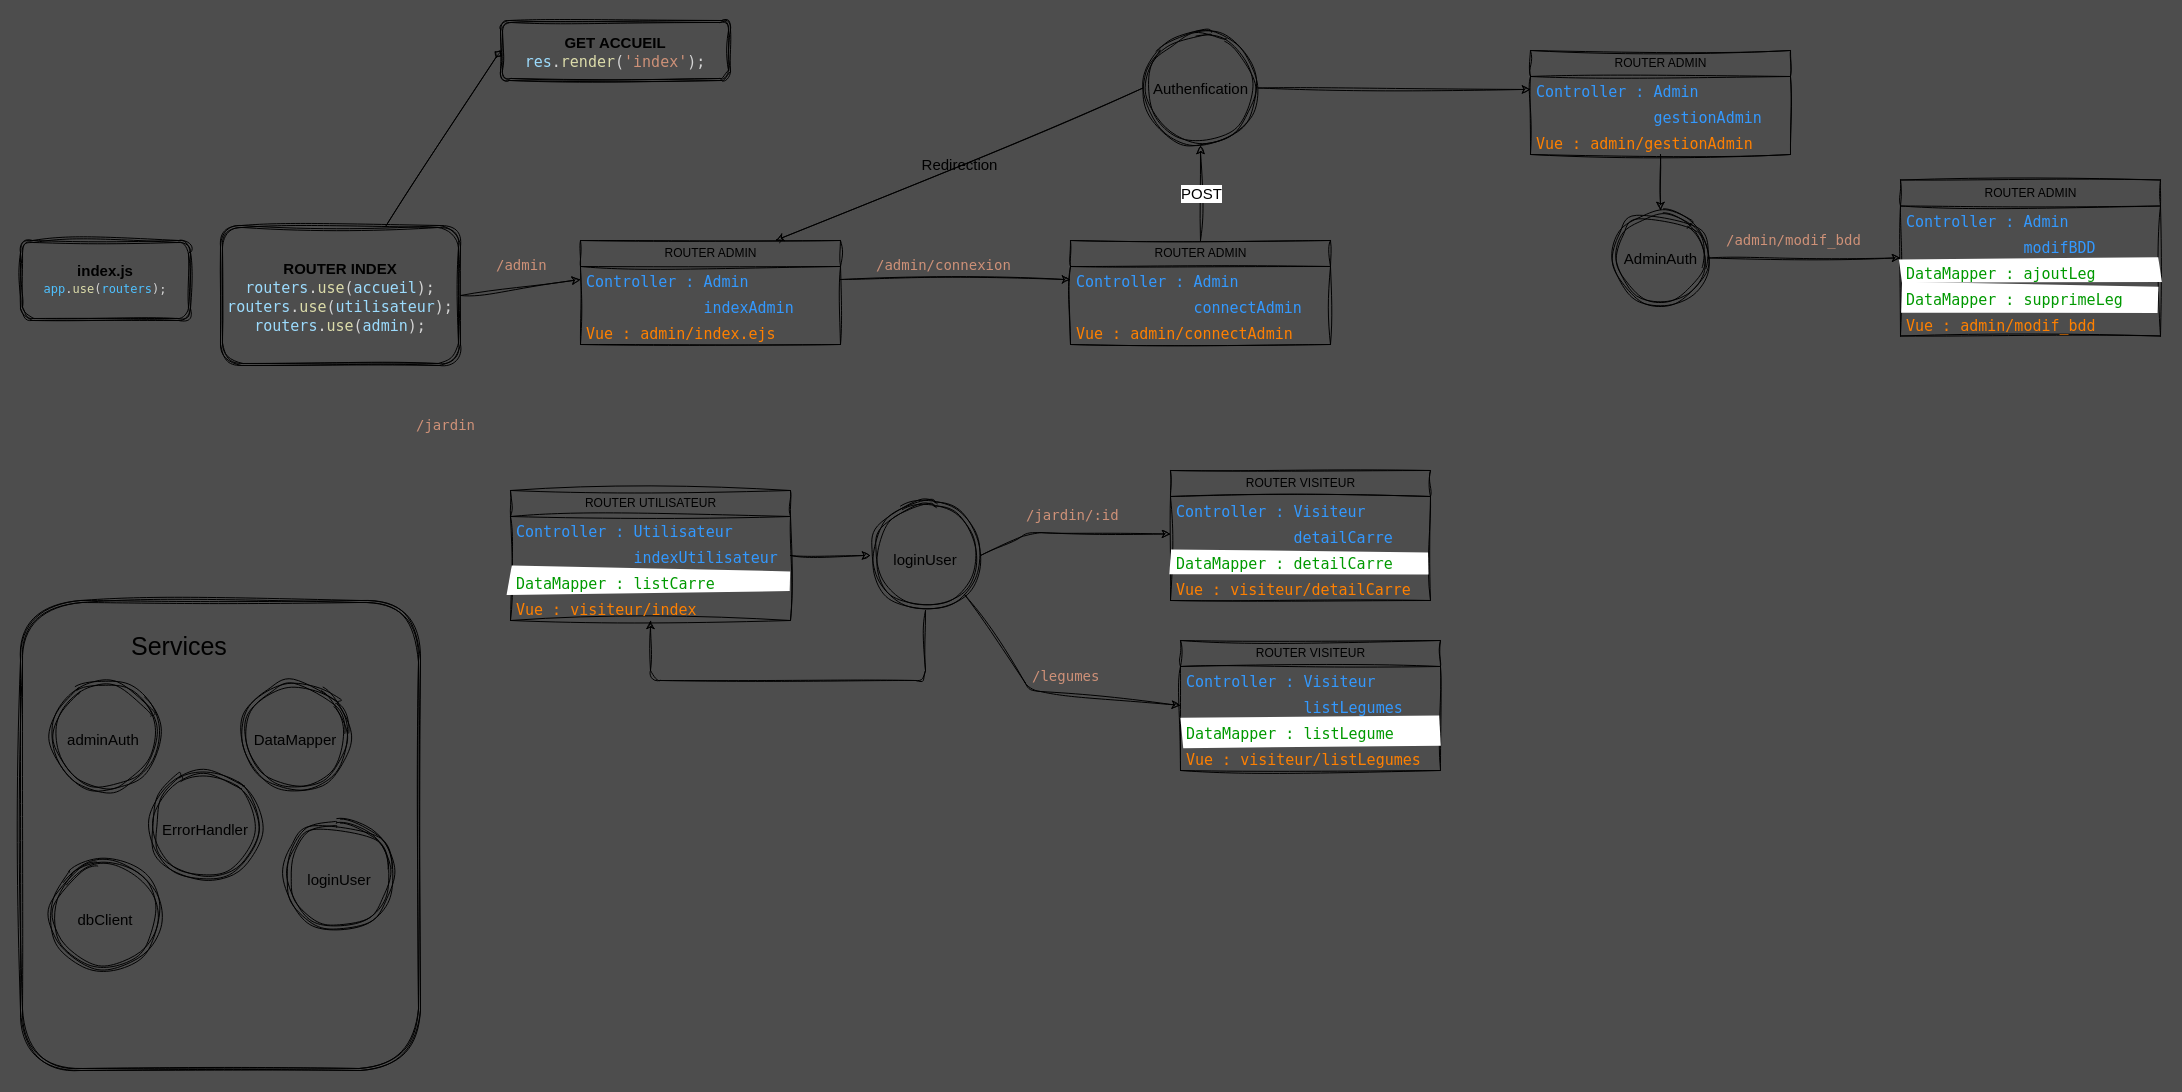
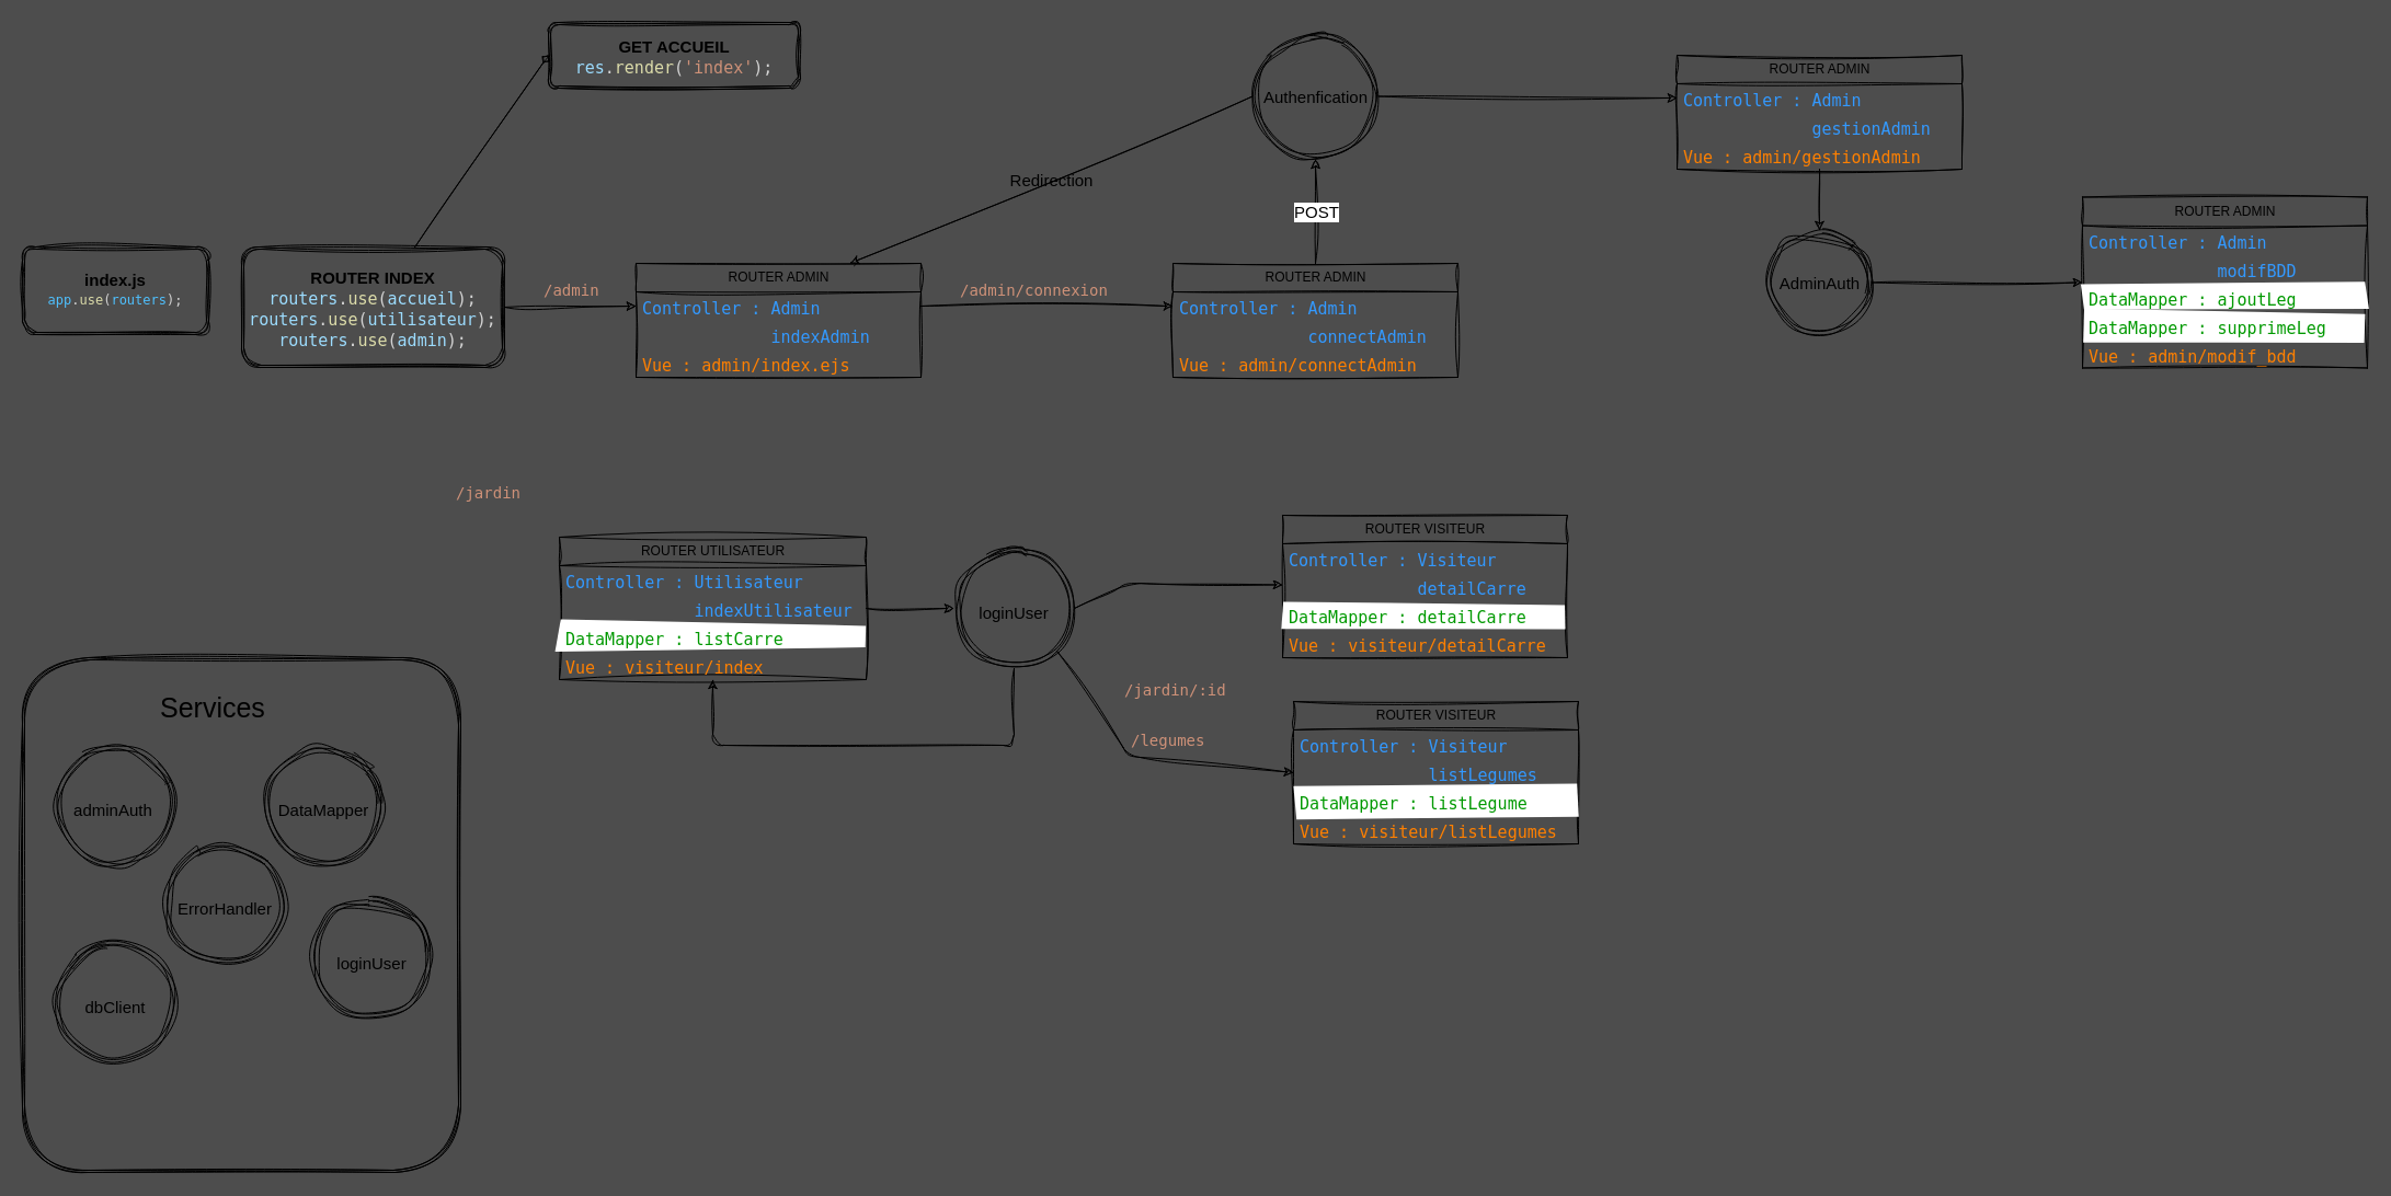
- <mxCell id="61" value="&lt;div style=&quot;color: rgb(212, 212, 212); font-family: &amp;quot;Droid Sans Mono&amp;quot;, &amp;quot;monospace&amp;quot;, monospace; font-size: 14px; line-height: 19px;&quot;&gt;&lt;span style=&quot;color: #ce9178;&quot;&gt;/admin/modif_bdd&lt;/span&gt;&lt;/div&gt;" style="text;strokeColor=none;fillColor=none;align=left;verticalAlign=middle;spacingLeft=4;spacingRight=4;overflow=hidden;points=[[0,0.5],[1,0.5]];portConstraint=eastwest;rotatable=0;whiteSpace=wrap;html=1;rounded=0;shadow=0;sketch=1;fontSize=15;fontColor=#F0F0F0;curveFitting=1;jiggle=2;labelBackgroundColor=none;" parent="1" vertex="1"><mxGeometry x="1720" y="225" width="180" height="30" as="geometry" /></mxCell>
- <mxCell id="2" value="&lt;font size=&quot;1&quot; style=&quot;&quot;&gt;&lt;b style=&quot;font-size: 15px;&quot;&gt;index.js&lt;/b&gt;&lt;/font&gt;&lt;br&gt;&lt;div style=&quot;color: rgb(212, 212, 212); font-family: &amp;quot;Droid Sans Mono&amp;quot;, &amp;quot;monospace&amp;quot;, monospace; line-height: 19px;&quot;&gt;&lt;span style=&quot;color: #4fc1ff;&quot;&gt;app&lt;/span&gt;.&lt;span style=&quot;color: #dcdcaa;&quot;&gt;use&lt;/span&gt;(&lt;span style=&quot;color: #4fc1ff;&quot;&gt;routers&lt;/span&gt;);&lt;/div&gt;" style="shape=ext;double=1;rounded=1;whiteSpace=wrap;html=1;sketch=1;curveFitting=1;jiggle=2;fillColor=none;labelBackgroundColor=none;" parent="1" vertex="1"><mxGeometry x="20" y="240" width="170" height="80" as="geometry" /></mxCell>
+ <mxCell id="2" value="&lt;font size=&quot;1&quot; style=&quot;&quot;&gt;&lt;b style=&quot;font-size: 15px;&quot;&gt;index.js&lt;/b&gt;&lt;/font&gt;&lt;br&gt;&lt;div style=&quot;color: rgb(212, 212, 212); font-family: &amp;quot;Droid Sans Mono&amp;quot;, &amp;quot;monospace&amp;quot;, monospace; line-height: 19px;&quot;&gt;&lt;span style=&quot;color: #4fc1ff;&quot;&gt;app&lt;/span&gt;.&lt;span style=&quot;color: #dcdcaa;&quot;&gt;use&lt;/span&gt;(&lt;span style=&quot;color: #4fc1ff;&quot;&gt;routers&lt;/span&gt;);&lt;/div&gt;" style="shape=ext;double=1;rounded=1;whiteSpace=wrap;html=1;sketch=1;curveFitting=1;jiggle=2;fillColor=none;labelBackgroundColor=none;" parent="1" vertex="1"><mxGeometry x="20" y="225" width="170" height="80" as="geometry" /></mxCell>
- <mxCell id="4" value="&lt;b style=&quot;font-size: 15px;&quot;&gt;&lt;font style=&quot;font-size: 15px;&quot;&gt;ROUTER INDEX&lt;br&gt;&lt;/font&gt;&lt;/b&gt;&lt;div style=&quot;color: rgb(212, 212, 212); font-family: &amp;quot;Droid Sans Mono&amp;quot;, &amp;quot;monospace&amp;quot;, monospace; line-height: 19px; font-size: 15px;&quot;&gt;&lt;div style=&quot;&quot;&gt;&lt;font style=&quot;font-size: 15px;&quot;&gt;&lt;span style=&quot;color: #9cdcfe;&quot;&gt;routers&lt;/span&gt;.&lt;span style=&quot;color: #dcdcaa;&quot;&gt;use&lt;/span&gt;(&lt;span style=&quot;color: #9cdcfe;&quot;&gt;accueil&lt;/span&gt;);&lt;/font&gt;&lt;/div&gt;&lt;div style=&quot;&quot;&gt;&lt;font style=&quot;font-size: 15px;&quot;&gt;&lt;span style=&quot;color: #9cdcfe;&quot;&gt;routers&lt;/span&gt;.&lt;span style=&quot;color: #dcdcaa;&quot;&gt;use&lt;/span&gt;(&lt;span style=&quot;color: #9cdcfe;&quot;&gt;utilisateur&lt;/span&gt;);&lt;/font&gt;&lt;/div&gt;&lt;div style=&quot;&quot;&gt;&lt;font style=&quot;font-size: 15px;&quot;&gt;&lt;span style=&quot;color: rgb(156, 220, 254);&quot;&gt;routers&lt;/span&gt;.&lt;span style=&quot;color: rgb(220, 220, 170);&quot;&gt;use&lt;/span&gt;(&lt;span style=&quot;color: rgb(156, 220, 254);&quot;&gt;admin&lt;/span&gt;);&lt;/font&gt;&lt;/div&gt;&lt;/div&gt;" style="shape=ext;double=1;rounded=1;whiteSpace=wrap;html=1;fontSize=20;sketch=1;curveFitting=1;jiggle=2;fillColor=none;labelBackgroundColor=none;" parent="1" vertex="1"><mxGeometry x="220" y="225" width="240" height="140" as="geometry" /></mxCell>
+ <mxCell id="4" value="&lt;b style=&quot;font-size: 15px;&quot;&gt;&lt;font style=&quot;font-size: 15px;&quot;&gt;ROUTER INDEX&lt;br&gt;&lt;/font&gt;&lt;/b&gt;&lt;div style=&quot;color: rgb(212, 212, 212); font-family: &amp;quot;Droid Sans Mono&amp;quot;, &amp;quot;monospace&amp;quot;, monospace; line-height: 19px; font-size: 15px;&quot;&gt;&lt;div style=&quot;&quot;&gt;&lt;font style=&quot;font-size: 15px;&quot;&gt;&lt;span style=&quot;color: #9cdcfe;&quot;&gt;routers&lt;/span&gt;.&lt;span style=&quot;color: #dcdcaa;&quot;&gt;use&lt;/span&gt;(&lt;span style=&quot;color: #9cdcfe;&quot;&gt;accueil&lt;/span&gt;);&lt;/font&gt;&lt;/div&gt;&lt;div style=&quot;&quot;&gt;&lt;font style=&quot;font-size: 15px;&quot;&gt;&lt;span style=&quot;color: #9cdcfe;&quot;&gt;routers&lt;/span&gt;.&lt;span style=&quot;color: #dcdcaa;&quot;&gt;use&lt;/span&gt;(&lt;span style=&quot;color: #9cdcfe;&quot;&gt;utilisateur&lt;/span&gt;);&lt;/font&gt;&lt;/div&gt;&lt;div style=&quot;&quot;&gt;&lt;font style=&quot;font-size: 15px;&quot;&gt;&lt;span style=&quot;color: rgb(156, 220, 254);&quot;&gt;routers&lt;/span&gt;.&lt;span style=&quot;color: rgb(220, 220, 170);&quot;&gt;use&lt;/span&gt;(&lt;span style=&quot;color: rgb(156, 220, 254);&quot;&gt;admin&lt;/span&gt;);&lt;/font&gt;&lt;/div&gt;&lt;/div&gt;" style="shape=ext;double=1;rounded=1;whiteSpace=wrap;html=1;fontSize=20;sketch=1;curveFitting=1;jiggle=2;fillColor=none;labelBackgroundColor=none;" parent="1" vertex="1"><mxGeometry x="220" y="225" width="240" height="110" as="geometry" /></mxCell>
- <mxCell id="19" value="&lt;div style=&quot;color: rgb(212, 212, 212); font-family: &amp;quot;Droid Sans Mono&amp;quot;, &amp;quot;monospace&amp;quot;, monospace; font-size: 14px; line-height: 19px;&quot;&gt;&lt;span style=&quot;color: #ce9178;&quot;&gt;/jardin&lt;/span&gt;&lt;/div&gt;" style="text;strokeColor=none;fillColor=none;align=left;verticalAlign=middle;spacingLeft=4;spacingRight=4;overflow=hidden;points=[[0,0.5],[1,0.5]];portConstraint=eastwest;rotatable=0;whiteSpace=wrap;html=1;rounded=0;shadow=0;sketch=1;fontSize=15;fontColor=#F0F0F0;curveFitting=1;jiggle=2;labelBackgroundColor=none;" parent="1" vertex="1"><mxGeometry x="410" y="410" width="110" height="30" as="geometry" /></mxCell>
+ <mxCell id="19" value="&lt;div style=&quot;color: rgb(212, 212, 212); font-family: &amp;quot;Droid Sans Mono&amp;quot;, &amp;quot;monospace&amp;quot;, monospace; font-size: 14px; line-height: 19px;&quot;&gt;&lt;span style=&quot;color: #ce9178;&quot;&gt;/jardin&lt;/span&gt;&lt;/div&gt;" style="text;strokeColor=none;fillColor=none;align=left;verticalAlign=middle;spacingLeft=4;spacingRight=4;overflow=hidden;points=[[0,0.5],[1,0.5]];portConstraint=eastwest;rotatable=0;whiteSpace=wrap;html=1;rounded=0;shadow=0;sketch=1;fontSize=15;fontColor=#F0F0F0;curveFitting=1;jiggle=2;labelBackgroundColor=none;" parent="1" vertex="1"><mxGeometry x="410" y="435" width="110" height="30" as="geometry" /></mxCell>
- <mxCell id="17" value="&lt;div style=&quot;color: rgb(212, 212, 212); font-family: &amp;quot;Droid Sans Mono&amp;quot;, &amp;quot;monospace&amp;quot;, monospace; font-size: 14px; line-height: 19px;&quot;&gt;&lt;span style=&quot;color: #ce9178;&quot;&gt;/jardin/:id&lt;/span&gt;&lt;/div&gt;" style="text;strokeColor=none;fillColor=none;align=left;verticalAlign=middle;spacingLeft=4;spacingRight=4;overflow=hidden;points=[[0,0.5],[1,0.5]];portConstraint=eastwest;rotatable=0;whiteSpace=wrap;html=1;rounded=0;shadow=0;sketch=1;fontSize=15;fontColor=#F0F0F0;curveFitting=1;jiggle=2;labelBackgroundColor=none;" parent="1" vertex="1"><mxGeometry x="1020" y="500" width="110" height="30" as="geometry" /></mxCell>
+ <mxCell id="17" value="&lt;div style=&quot;color: rgb(212, 212, 212); font-family: &amp;quot;Droid Sans Mono&amp;quot;, &amp;quot;monospace&amp;quot;, monospace; font-size: 14px; line-height: 19px;&quot;&gt;&lt;span style=&quot;color: #ce9178;&quot;&gt;/jardin/:id&lt;/span&gt;&lt;/div&gt;" style="text;strokeColor=none;fillColor=none;align=left;verticalAlign=middle;spacingLeft=4;spacingRight=4;overflow=hidden;points=[[0,0.5],[1,0.5]];portConstraint=eastwest;rotatable=0;whiteSpace=wrap;html=1;rounded=0;shadow=0;sketch=1;fontSize=15;fontColor=#F0F0F0;curveFitting=1;jiggle=2;labelBackgroundColor=none;" parent="1" vertex="1"><mxGeometry x="1020" y="615" width="110" height="30" as="geometry" /></mxCell>
- <mxCell id="14" value="&lt;font style=&quot;font-size: 25px;&quot;&gt;Services&lt;/font&gt;" style="text;strokeColor=none;fillColor=none;align=left;verticalAlign=middle;spacingLeft=4;spacingRight=4;overflow=hidden;points=[[0,0.5],[1,0.5]];portConstraint=eastwest;rotatable=0;whiteSpace=wrap;html=1;rounded=0;shadow=0;sketch=1;fontSize=15;curveFitting=1;jiggle=2;" parent="1" vertex="1"><mxGeometry x="125" y="620" width="160" height="50" as="geometry" /></mxCell>
+ <mxCell id="14" value="&lt;font style=&quot;font-size: 25px;&quot;&gt;Services&lt;/font&gt;" style="text;strokeColor=none;fillColor=none;align=left;verticalAlign=middle;spacingLeft=4;spacingRight=4;overflow=hidden;points=[[0,0.5],[1,0.5]];portConstraint=eastwest;rotatable=0;whiteSpace=wrap;html=1;rounded=0;shadow=0;sketch=1;fontSize=15;curveFitting=1;jiggle=2;" parent="1" vertex="1"><mxGeometry x="140" y="620" width="160" height="50" as="geometry" /></mxCell>
